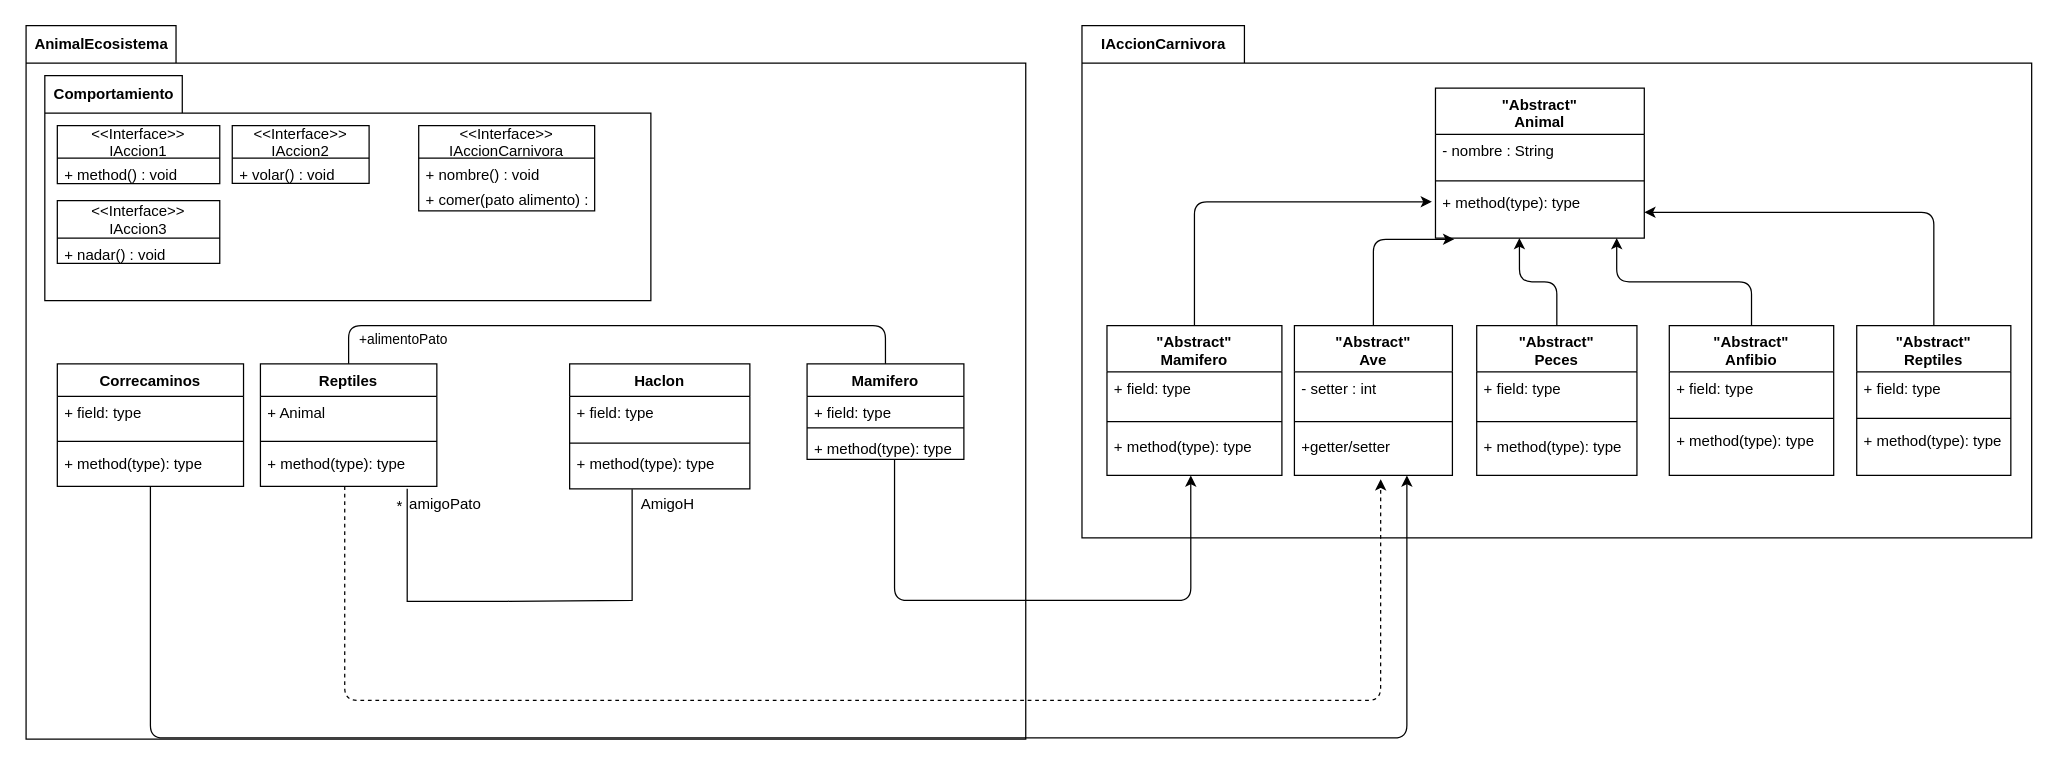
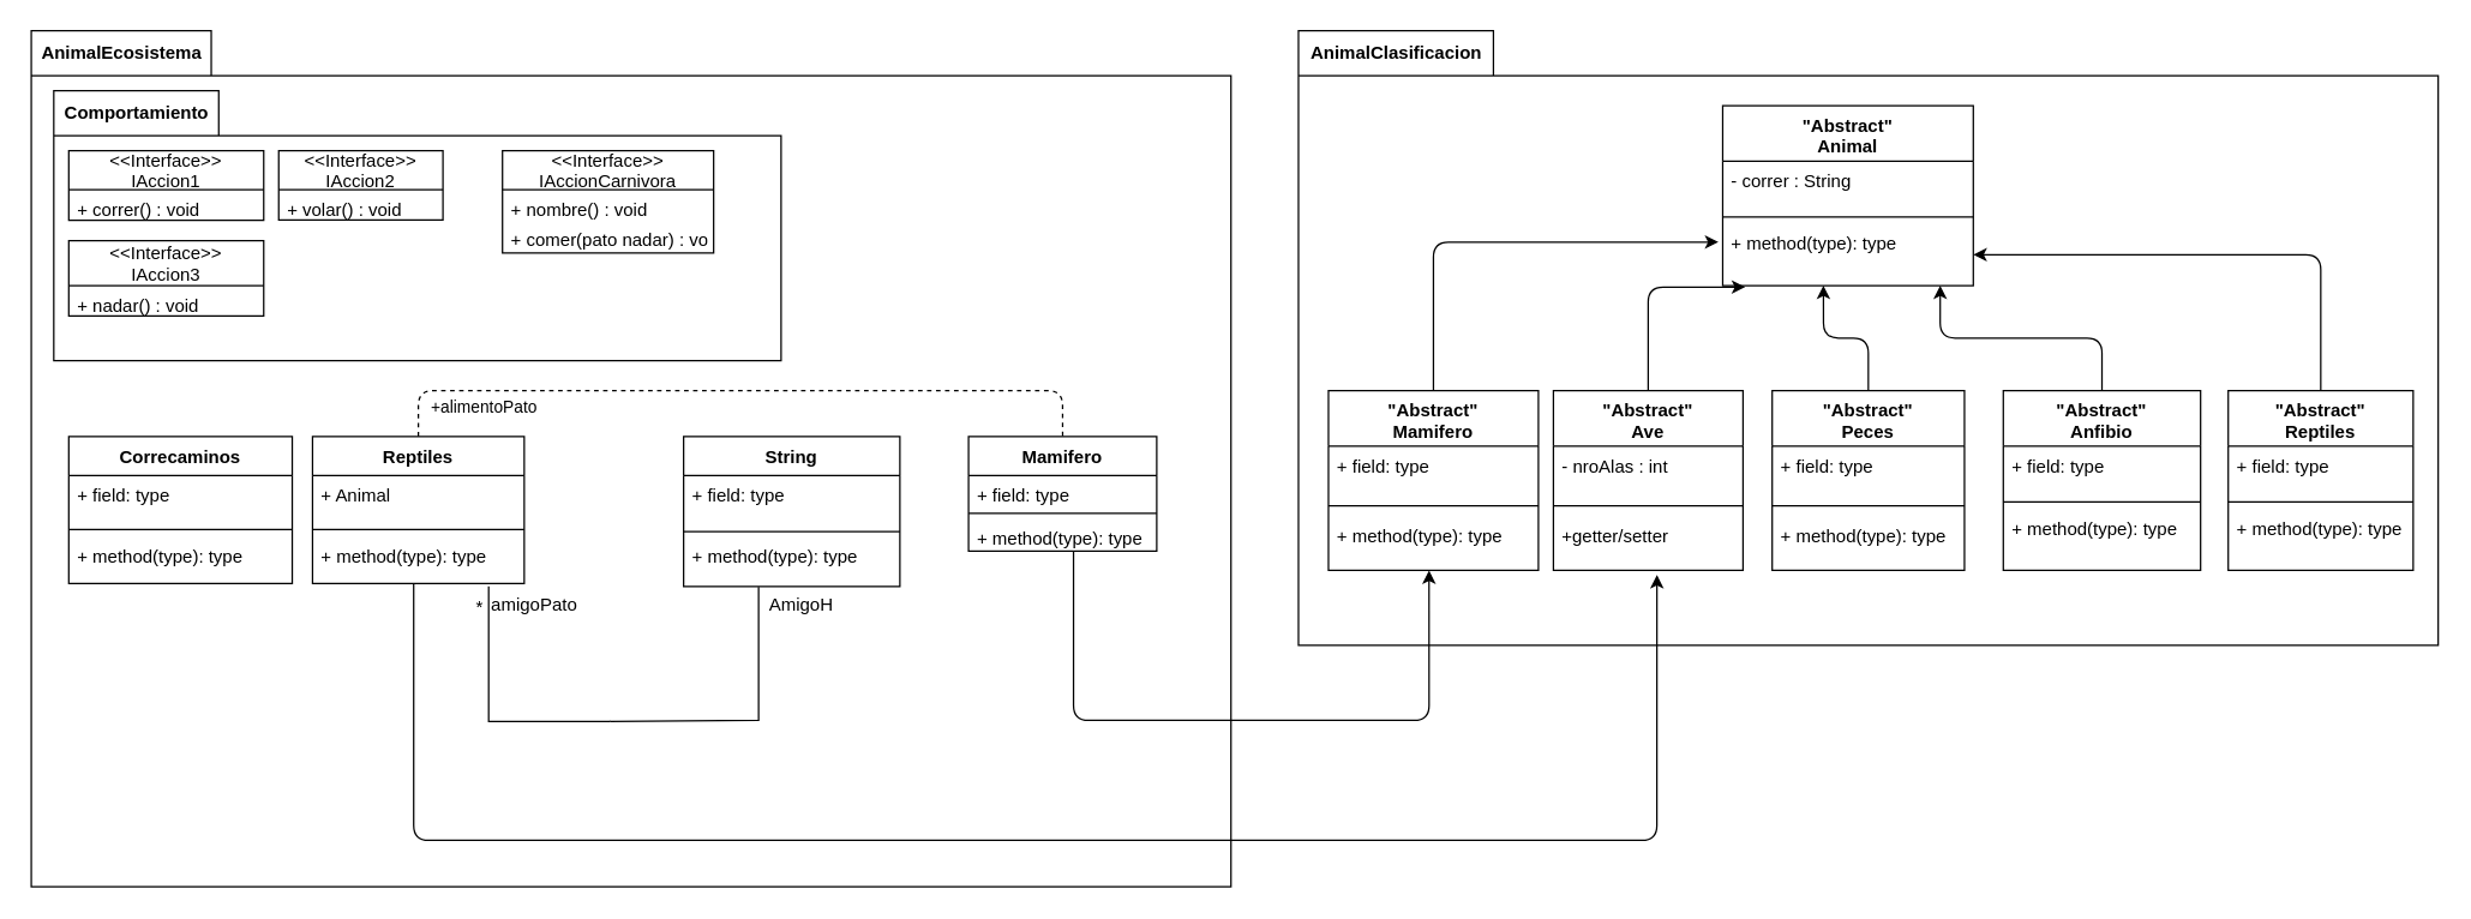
- <mxCell id="2" value="IAccionCarnivora" style="shape=folder;fontStyle=1;tabWidth=130;tabHeight=30;tabPosition=left;html=1;boundedLbl=1;labelInHeader=1;container=1;collapsible=0;" parent="1" vertex="1"><mxGeometry x="865" y="20" width="760" height="410" as="geometry" /></mxCell>
+ <mxCell id="2" value="AnimalClasificacion" style="shape=folder;fontStyle=1;tabWidth=130;tabHeight=30;tabPosition=left;html=1;boundedLbl=1;labelInHeader=1;container=1;collapsible=0;" parent="1" vertex="1"><mxGeometry x="865" y="20" width="760" height="410" as="geometry" /></mxCell>
- <mxCell id="30" value="- nombre : String" style="text;strokeColor=none;fillColor=none;align=left;verticalAlign=top;spacingLeft=4;spacingRight=4;overflow=hidden;rotatable=0;points=[[0,0.5],[1,0.5]];portConstraint=eastwest;" parent="29" vertex="1"><mxGeometry y="37" width="167.11" height="33" as="geometry" /></mxCell>
+ <mxCell id="30" value="- correr : String" style="text;strokeColor=none;fillColor=none;align=left;verticalAlign=top;spacingLeft=4;spacingRight=4;overflow=hidden;rotatable=0;points=[[0,0.5],[1,0.5]];portConstraint=eastwest;" parent="29" vertex="1"><mxGeometry y="37" width="167.11" height="33" as="geometry" /></mxCell>
- <mxCell id="54" value="+ method() : void" style="text;strokeColor=none;fillColor=none;align=left;verticalAlign=top;spacingLeft=4;spacingRight=4;overflow=hidden;rotatable=0;points=[[0,0.5],[1,0.5]];portConstraint=eastwest;" parent="53" vertex="1"><mxGeometry y="26" width="130" height="20.348" as="geometry" /></mxCell>
+ <mxCell id="54" value="+ correr() : void" style="text;strokeColor=none;fillColor=none;align=left;verticalAlign=top;spacingLeft=4;spacingRight=4;overflow=hidden;rotatable=0;points=[[0,0.5],[1,0.5]];portConstraint=eastwest;" parent="53" vertex="1"><mxGeometry y="26" width="130" height="20.348" as="geometry" /></mxCell>
- <mxCell id="61" value="+ comer(pato alimento) : void" style="text;strokeColor=none;fillColor=none;align=left;verticalAlign=top;spacingLeft=4;spacingRight=4;overflow=hidden;rotatable=0;points=[[0,0.5],[1,0.5]];portConstraint=eastwest;" parent="59" vertex="1"><mxGeometry y="46.348" width="140.806" height="21.913" as="geometry" /></mxCell>
+ <mxCell id="61" value="+ comer(pato nadar) : void" style="text;strokeColor=none;fillColor=none;align=left;verticalAlign=top;spacingLeft=4;spacingRight=4;overflow=hidden;rotatable=0;points=[[0,0.5],[1,0.5]];portConstraint=eastwest;" parent="59" vertex="1"><mxGeometry y="46.348" width="140.806" height="21.913" as="geometry" /></mxCell>
- <mxCell id="66" value="+alimentoPato" style="html=1;verticalAlign=bottom;labelBackgroundColor=none;endArrow=none;endFill=0;endSize=6;align=left;edgeStyle=orthogonalEdgeStyle;exitX=0.5;exitY=0;exitDx=0;exitDy=0;entryX=0.5;entryY=0;entryDx=0;entryDy=0;" parent="33" source="43" target="47" edge="1"><mxGeometry x="-0.957" y="-7" relative="1" as="geometry"><mxPoint x="295" y="250" as="sourcePoint" /><mxPoint x="455" y="250" as="targetPoint" /><Array as="points"><mxPoint x="258" y="240" /><mxPoint x="688" y="240" /></Array><mxPoint as="offset" /></mxGeometry></mxCell>
+ <mxCell id="66" value="+alimentoPato" style="html=1;verticalAlign=bottom;labelBackgroundColor=none;endArrow=none;endFill=0;endSize=6;align=left;edgeStyle=orthogonalEdgeStyle;exitX=0.5;exitY=0;exitDx=0;exitDy=0;entryX=0.5;entryY=0;entryDx=0;entryDy=0;dashed=1;" parent="33" source="43" target="47" edge="1"><mxGeometry x="-0.957" y="-7" relative="1" as="geometry"><mxPoint x="295" y="250" as="sourcePoint" /><mxPoint x="455" y="250" as="targetPoint" /><Array as="points"><mxPoint x="258" y="240" /><mxPoint x="688" y="240" /></Array><mxPoint as="offset" /></mxGeometry></mxCell>
- <mxCell id="35" value="Haclon" style="swimlane;fontStyle=1;align=center;verticalAlign=top;childLayout=stackLayout;horizontal=1;startSize=26;horizontalStack=0;resizeParent=1;resizeParentMax=0;resizeLast=0;collapsible=1;marginBottom=0;" parent="33" vertex="1"><mxGeometry x="435" y="270.67" width="144.22" height="100" as="geometry" /></mxCell>
+ <mxCell id="35" value="String" style="swimlane;fontStyle=1;align=center;verticalAlign=top;childLayout=stackLayout;horizontal=1;startSize=26;horizontalStack=0;resizeParent=1;resizeParentMax=0;resizeLast=0;collapsible=1;marginBottom=0;" parent="33" vertex="1"><mxGeometry x="435" y="270.67" width="144.22" height="100" as="geometry" /></mxCell>
- <mxCell id="11" value="- setter : int" style="text;strokeColor=none;fillColor=none;align=left;verticalAlign=top;spacingLeft=4;spacingRight=4;overflow=hidden;rotatable=0;points=[[0,0.5],[1,0.5]];portConstraint=eastwest;" parent="10" vertex="1"><mxGeometry y="37" width="126.44" height="33" as="geometry" /></mxCell>
+ <mxCell id="11" value="- nroAlas : int" style="text;strokeColor=none;fillColor=none;align=left;verticalAlign=top;spacingLeft=4;spacingRight=4;overflow=hidden;rotatable=0;points=[[0,0.5],[1,0.5]];portConstraint=eastwest;" parent="10" vertex="1"><mxGeometry y="37" width="126.44" height="33" as="geometry" /></mxCell>
- <mxCell id="68" style="edgeStyle=orthogonalEdgeStyle;html=1;entryX=0.546;entryY=1.083;entryDx=0;entryDy=0;entryPerimeter=0;dashed=1;" parent="1" source="43" target="13" edge="1"><mxGeometry relative="1" as="geometry"><Array as="points"><mxPoint x="275" y="560" /><mxPoint x="1104" y="560" /></Array></mxGeometry></mxCell>
+ <mxCell id="68" style="edgeStyle=orthogonalEdgeStyle;html=1;entryX=0.546;entryY=1.083;entryDx=0;entryDy=0;entryPerimeter=0;" parent="1" source="43" target="13" edge="1"><mxGeometry relative="1" as="geometry"><Array as="points"><mxPoint x="275" y="560" /><mxPoint x="1104" y="560" /></Array></mxGeometry></mxCell>
- <mxCell id="67" style="edgeStyle=orthogonalEdgeStyle;html=1;" parent="1" source="39" target="13" edge="1"><mxGeometry relative="1" as="geometry"><Array as="points"><mxPoint x="120" y="590" /><mxPoint x="1125" y="590" /></Array></mxGeometry></mxCell>
